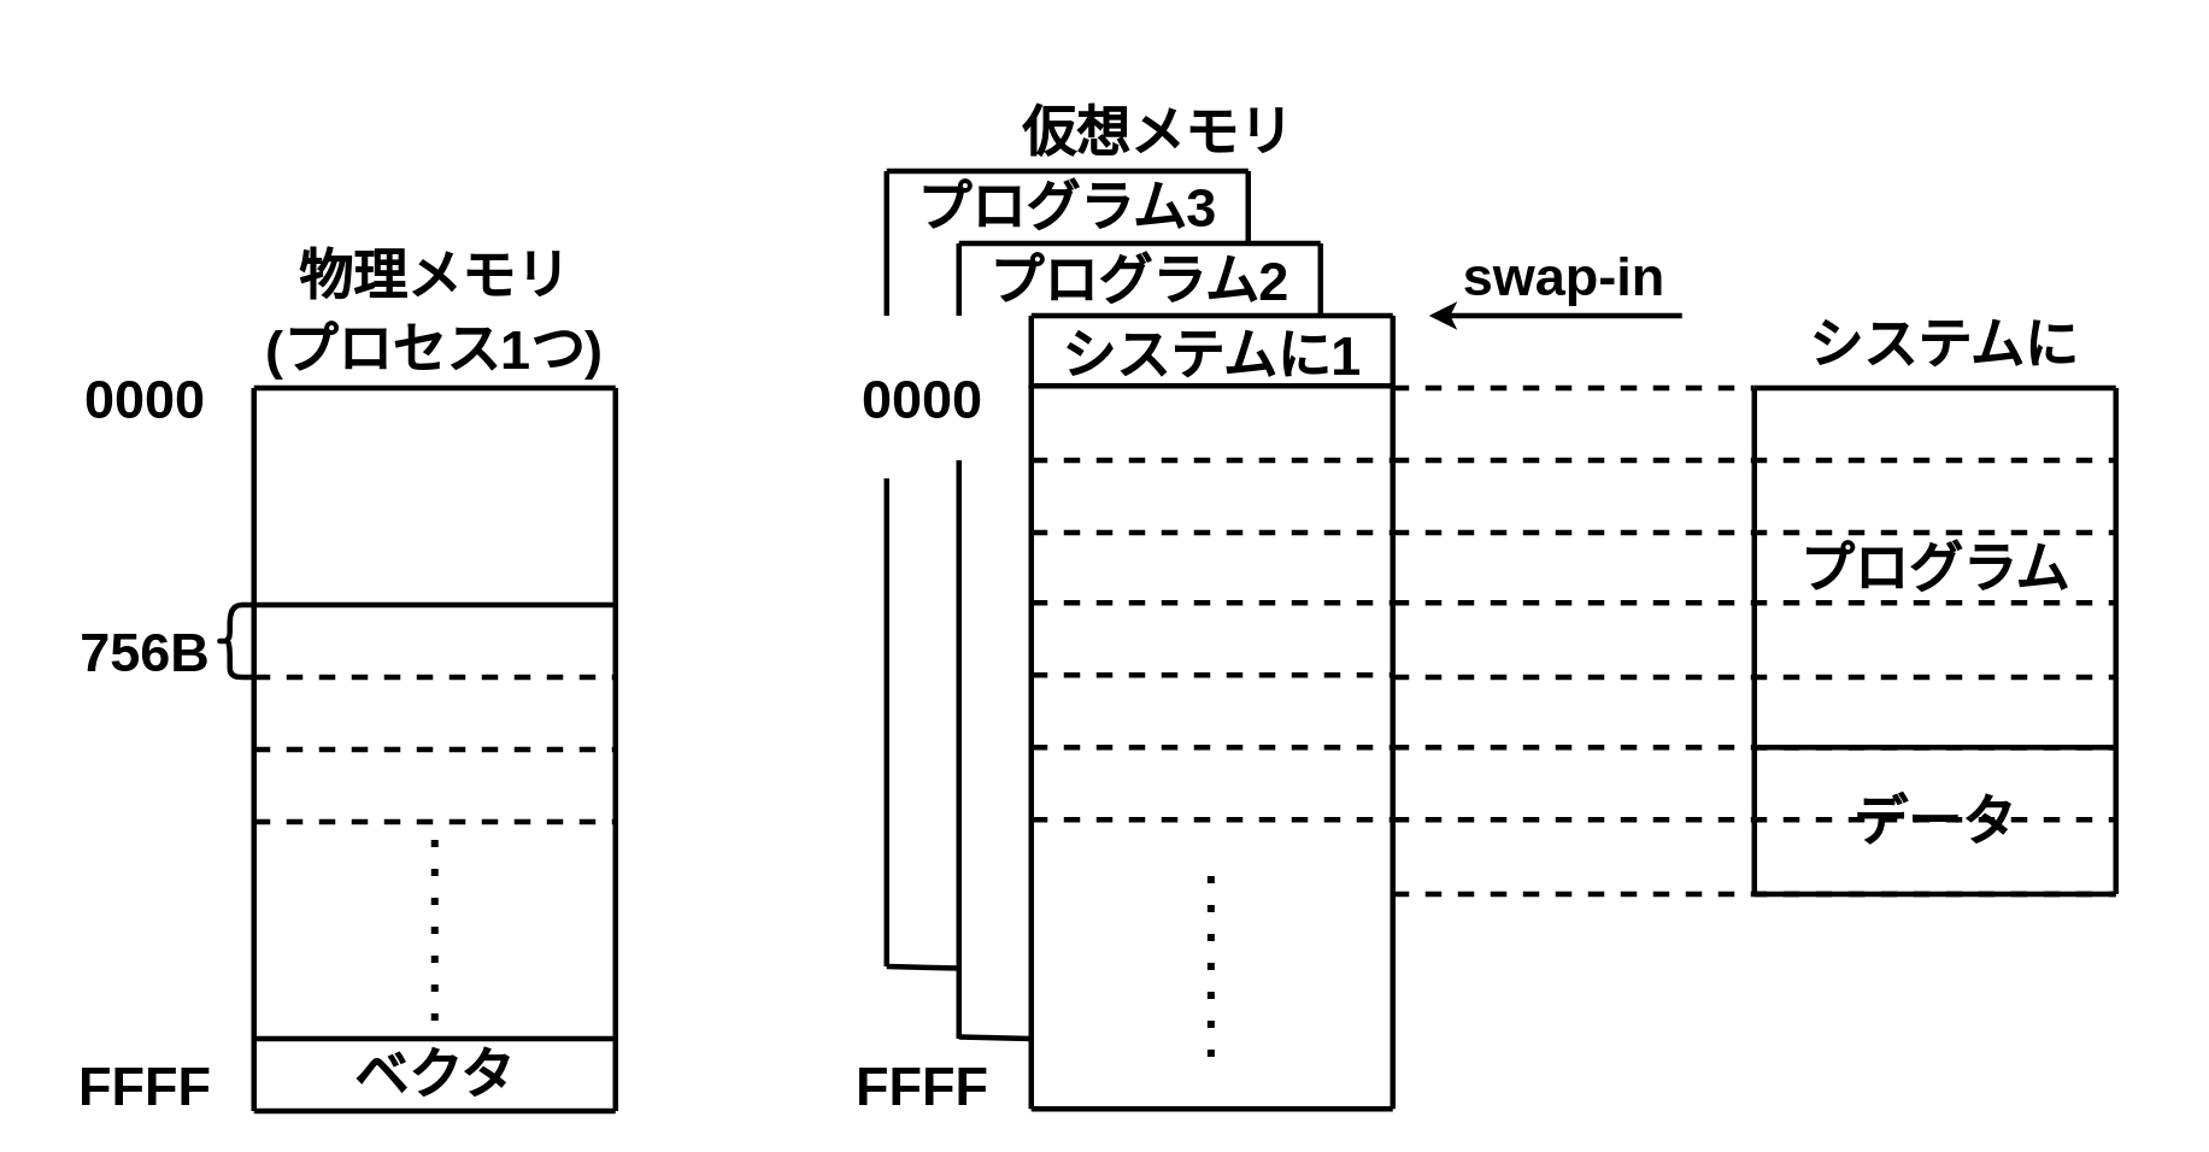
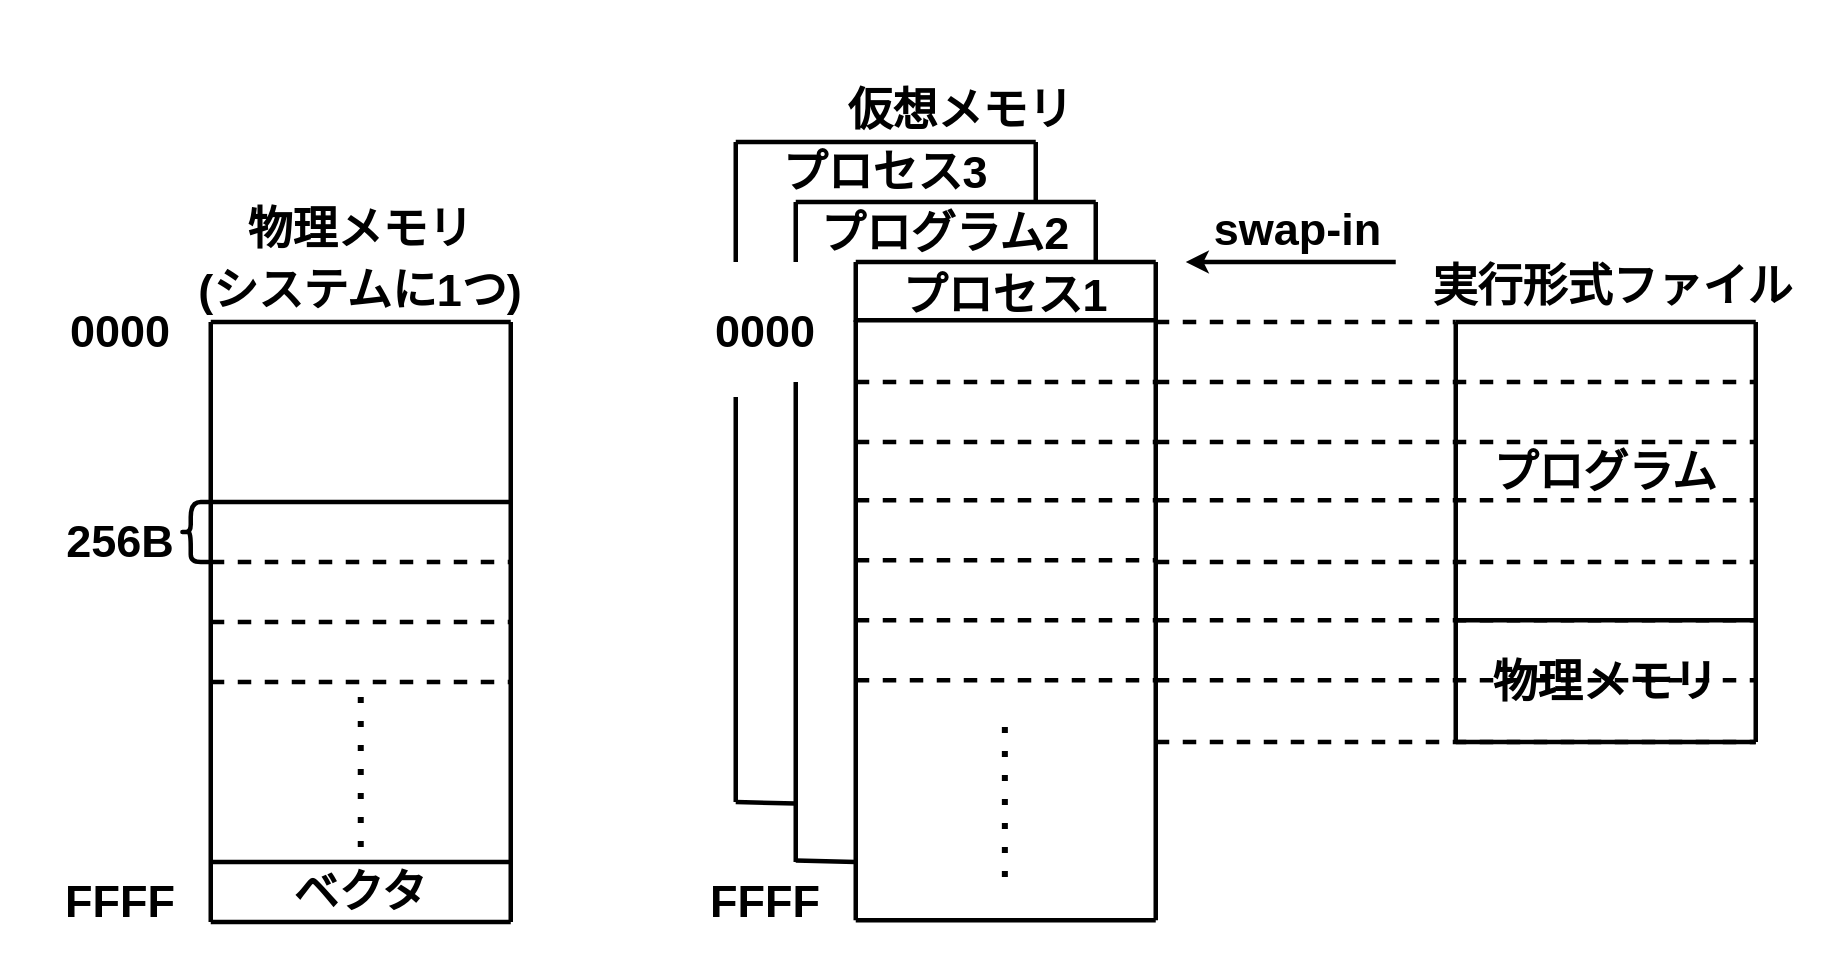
- <mxCell id="57" value="&lt;p style=&quot;line-height: 70%;&quot;&gt;&lt;b style=&quot;font-size: 30px;&quot;&gt;&lt;font style=&quot;font-size: 30px;&quot;&gt;プログラム3&lt;br&gt;&lt;/font&gt;&lt;/b&gt;&lt;/p&gt;" style="text;html=1;strokeColor=none;fillColor=none;align=center;verticalAlign=middle;whiteSpace=wrap;rounded=0;fontSize=50;" vertex="1" parent="1"><mxGeometry x="490" y="61.46" width="200" height="41.18" as="geometry" /></mxCell>
+ <mxCell id="57" value="&lt;p style=&quot;line-height: 70%;&quot;&gt;&lt;b style=&quot;font-size: 30px;&quot;&gt;&lt;font style=&quot;font-size: 30px;&quot;&gt;プロセス3&lt;br&gt;&lt;/font&gt;&lt;/b&gt;&lt;/p&gt;" style="text;html=1;strokeColor=none;fillColor=none;align=center;verticalAlign=middle;whiteSpace=wrap;rounded=0;fontSize=50;" vertex="1" parent="1"><mxGeometry x="490" y="61.46" width="200" height="41.18" as="geometry" /></mxCell>
- <mxCell id="13" value="&lt;p style=&quot;line-height: 70%;&quot;&gt;&lt;b style=&quot;font-size: 30px;&quot;&gt;&lt;font style=&quot;font-size: 30px;&quot;&gt;物理メモリ&lt;br&gt;(プロセス1つ)&lt;br&gt;&lt;/font&gt;&lt;/b&gt;&lt;/p&gt;" style="text;html=1;strokeColor=none;fillColor=none;align=center;verticalAlign=middle;whiteSpace=wrap;rounded=0;fontSize=50;" vertex="1" parent="1"><mxGeometry x="120" y="95" width="240" height="90" as="geometry" /></mxCell>
+ <mxCell id="13" value="&lt;p style=&quot;line-height: 70%;&quot;&gt;&lt;b style=&quot;font-size: 30px;&quot;&gt;&lt;font style=&quot;font-size: 30px;&quot;&gt;物理メモリ&lt;br&gt;(システムに1つ)&lt;br&gt;&lt;/font&gt;&lt;/b&gt;&lt;/p&gt;" style="text;html=1;strokeColor=none;fillColor=none;align=center;verticalAlign=middle;whiteSpace=wrap;rounded=0;fontSize=50;" vertex="1" parent="1"><mxGeometry x="120" y="95" width="240" height="90" as="geometry" /></mxCell>
- <mxCell id="31" value="&lt;b style=&quot;font-size: 30px;&quot;&gt;&lt;font style=&quot;font-size: 30px;&quot;&gt;システムに&lt;br&gt;&lt;/font&gt;&lt;/b&gt;" style="text;html=1;strokeColor=none;fillColor=none;align=center;verticalAlign=middle;whiteSpace=wrap;rounded=0;fontSize=50;" vertex="1" parent="1"><mxGeometry x="950" y="135" width="250" height="38.82" as="geometry" /></mxCell>
+ <mxCell id="31" value="&lt;b style=&quot;font-size: 30px;&quot;&gt;&lt;font style=&quot;font-size: 30px;&quot;&gt;実行形式ファイル&lt;br&gt;&lt;/font&gt;&lt;/b&gt;" style="text;html=1;strokeColor=none;fillColor=none;align=center;verticalAlign=middle;whiteSpace=wrap;rounded=0;fontSize=50;" vertex="1" parent="1"><mxGeometry x="950" y="135" width="250" height="38.82" as="geometry" /></mxCell>
- <mxCell id="59" value="&lt;p style=&quot;line-height: 70%;&quot;&gt;&lt;b style=&quot;font-size: 30px;&quot;&gt;&lt;font style=&quot;font-size: 30px;&quot;&gt;システムに1&lt;br&gt;&lt;/font&gt;&lt;/b&gt;&lt;/p&gt;" style="text;html=1;strokeColor=none;fillColor=none;align=center;verticalAlign=middle;whiteSpace=wrap;rounded=0;fontSize=50;" vertex="1" parent="1"><mxGeometry x="570" y="143.82" width="200" height="41.18" as="geometry" /></mxCell>
+ <mxCell id="59" value="&lt;p style=&quot;line-height: 70%;&quot;&gt;&lt;b style=&quot;font-size: 30px;&quot;&gt;&lt;font style=&quot;font-size: 30px;&quot;&gt;プロセス1&lt;br&gt;&lt;/font&gt;&lt;/b&gt;&lt;/p&gt;" style="text;html=1;strokeColor=none;fillColor=none;align=center;verticalAlign=middle;whiteSpace=wrap;rounded=0;fontSize=50;" vertex="1" parent="1"><mxGeometry x="570" y="143.82" width="200" height="41.18" as="geometry" /></mxCell>
- <mxCell id="65" value="&lt;b style=&quot;font-size: 30px;&quot;&gt;&lt;font style=&quot;font-size: 30px;&quot;&gt;756B&lt;br&gt;&lt;/font&gt;&lt;/b&gt;" style="text;html=1;strokeColor=none;fillColor=none;align=center;verticalAlign=middle;whiteSpace=wrap;rounded=0;fontSize=50;" vertex="1" parent="1"><mxGeometry x="20" y="305" width="120" height="38.82" as="geometry" /></mxCell>
+ <mxCell id="65" value="&lt;b style=&quot;font-size: 30px;&quot;&gt;&lt;font style=&quot;font-size: 30px;&quot;&gt;256B&lt;br&gt;&lt;/font&gt;&lt;/b&gt;" style="text;html=1;strokeColor=none;fillColor=none;align=center;verticalAlign=middle;whiteSpace=wrap;rounded=0;fontSize=50;" vertex="1" parent="1"><mxGeometry x="20" y="305" width="120" height="38.82" as="geometry" /></mxCell>
- <mxCell id="33" value="&lt;b&gt;&lt;font style=&quot;font-size: 30px;&quot;&gt;データ&lt;/font&gt;&lt;/b&gt;" style="text;html=1;strokeColor=none;fillColor=none;align=center;verticalAlign=middle;whiteSpace=wrap;rounded=0;" vertex="1" parent="1"><mxGeometry x="970" y="405" width="200" height="40" as="geometry" /></mxCell>
+ <mxCell id="33" value="&lt;b&gt;&lt;font style=&quot;font-size: 30px;&quot;&gt;物理メモリ&lt;/font&gt;&lt;/b&gt;" style="text;html=1;strokeColor=none;fillColor=none;align=center;verticalAlign=middle;whiteSpace=wrap;rounded=0;" vertex="1" parent="1"><mxGeometry x="970" y="405" width="200" height="40" as="geometry" /></mxCell>
